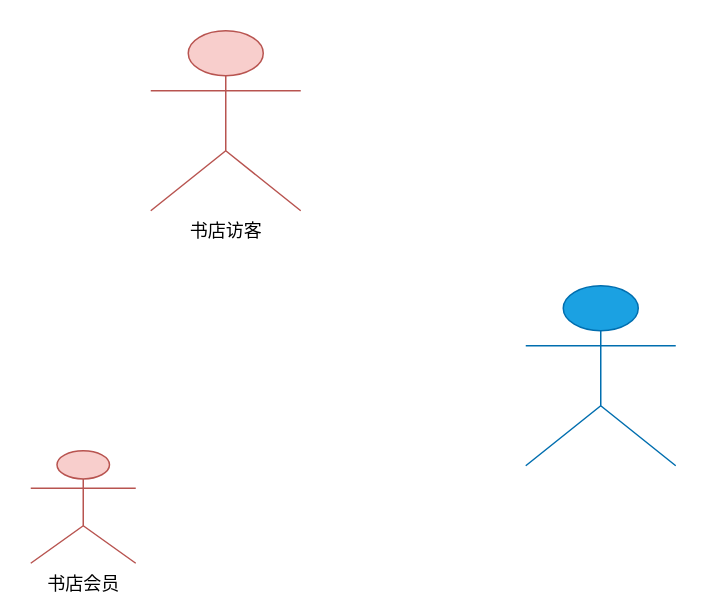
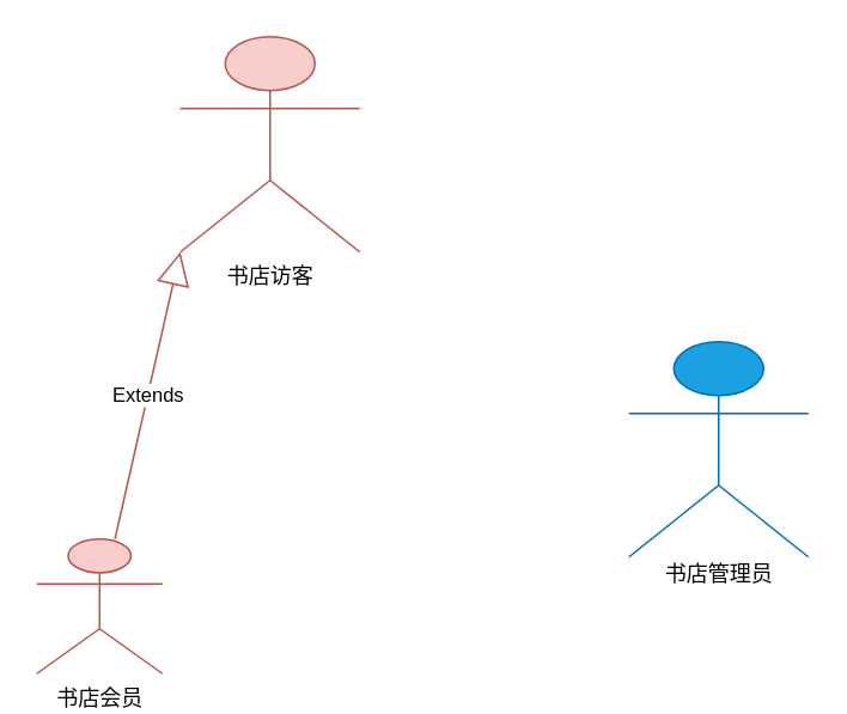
+ <mxCell id="6" value="Extends" style="endArrow=block;endSize=16;endFill=0;html=1;entryX=0;entryY=1;entryDx=0;entryDy=0;entryPerimeter=0;fillColor=#f8cecc;strokeColor=#b85450;" edge="1" parent="1" source="4" target="2"><mxGeometry width="160" relative="1" as="geometry"><mxPoint x="70" y="140" as="sourcePoint" /><mxPoint x="70" y="140" as="targetPoint" /></mxGeometry></mxCell>
+ <mxCell id="5" value="书店管理员" style="text;html=1;align=center;verticalAlign=middle;resizable=0;points=[];autosize=1;" vertex="1" parent="1"><mxGeometry x="360" y="310" width="80" height="20" as="geometry" /></mxCell>
